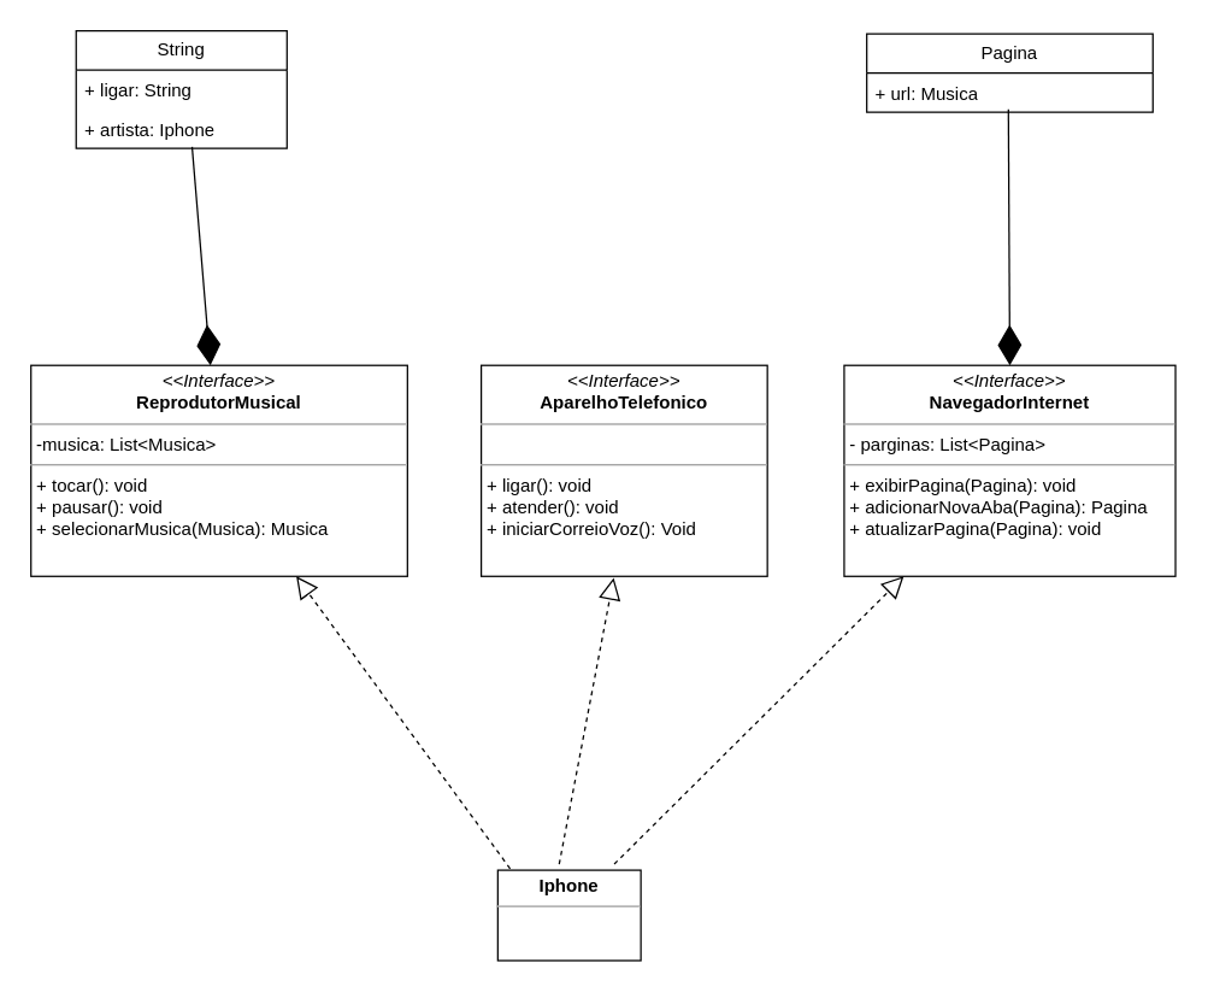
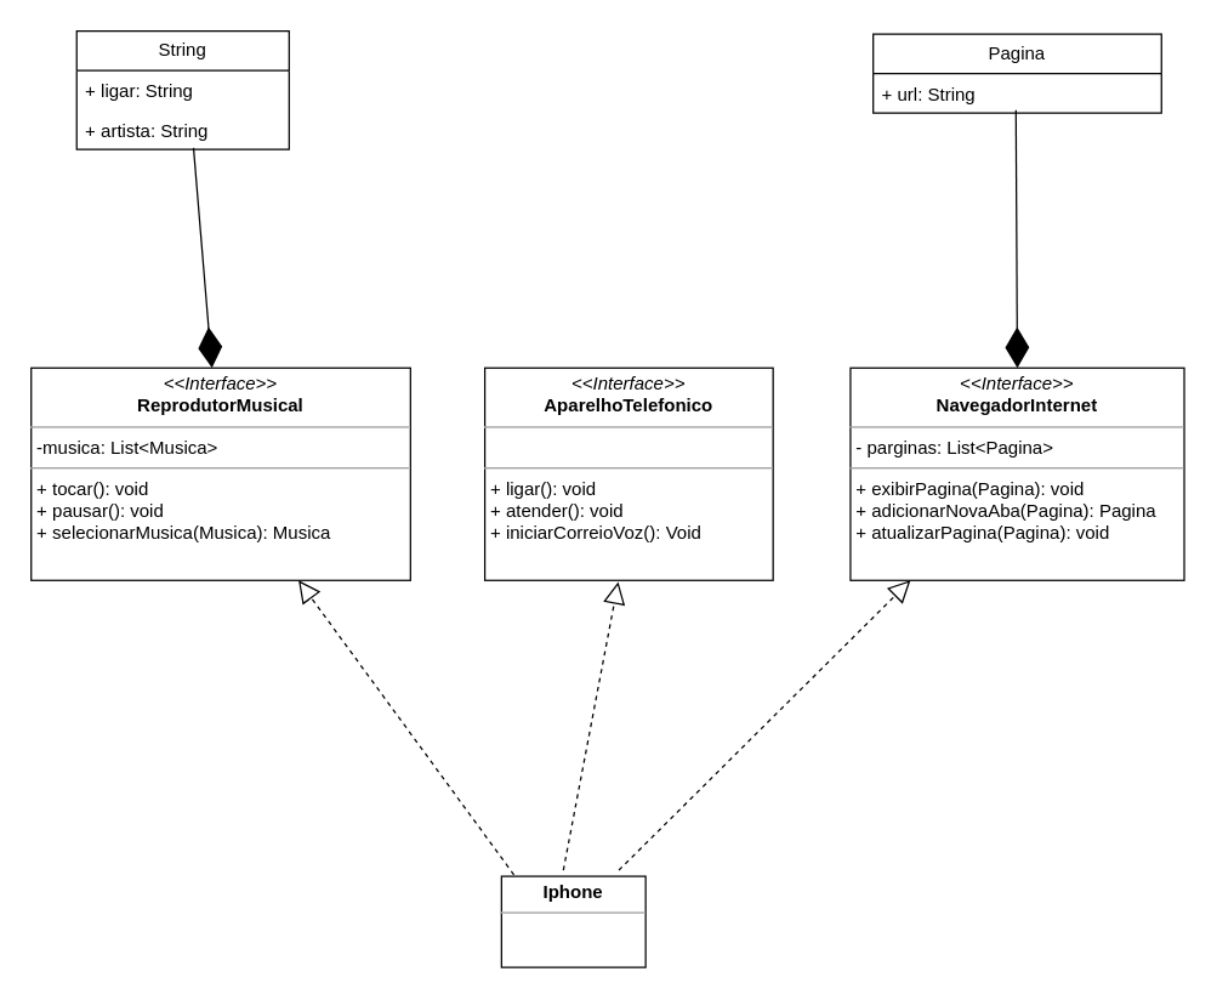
- <mxCell id="15" value="+ url: Musica" style="text;strokeColor=none;fillColor=none;align=left;verticalAlign=top;spacingLeft=4;spacingRight=4;overflow=hidden;rotatable=0;points=[[0,0.5],[1,0.5]];portConstraint=eastwest;whiteSpace=wrap;html=1;" vertex="1" parent="14"><mxGeometry y="26" width="190" height="26" as="geometry" /></mxCell>
+ <mxCell id="15" value="+ url: String" style="text;strokeColor=none;fillColor=none;align=left;verticalAlign=top;spacingLeft=4;spacingRight=4;overflow=hidden;rotatable=0;points=[[0,0.5],[1,0.5]];portConstraint=eastwest;whiteSpace=wrap;html=1;" vertex="1" parent="14"><mxGeometry y="26" width="190" height="26" as="geometry" /></mxCell>
- <mxCell id="13" value="+ artista: Iphone" style="text;strokeColor=none;fillColor=none;align=left;verticalAlign=top;spacingLeft=4;spacingRight=4;overflow=hidden;rotatable=0;points=[[0,0.5],[1,0.5]];portConstraint=eastwest;whiteSpace=wrap;html=1;" vertex="1" parent="11"><mxGeometry y="52" width="140" height="26" as="geometry" /></mxCell>
+ <mxCell id="13" value="+ artista: String" style="text;strokeColor=none;fillColor=none;align=left;verticalAlign=top;spacingLeft=4;spacingRight=4;overflow=hidden;rotatable=0;points=[[0,0.5],[1,0.5]];portConstraint=eastwest;whiteSpace=wrap;html=1;" vertex="1" parent="11"><mxGeometry y="52" width="140" height="26" as="geometry" /></mxCell>
